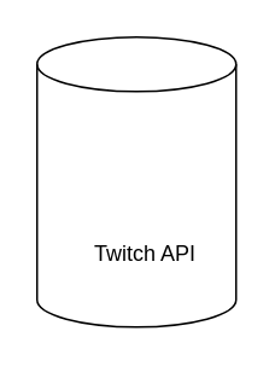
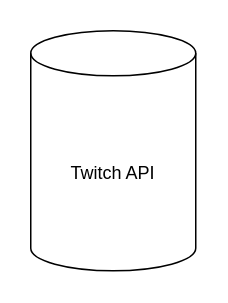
- <mxCell id="3" value="Twitch API" style="text;html=1;strokeColor=none;fillColor=none;align=center;verticalAlign=middle;whiteSpace=wrap;rounded=0;" vertex="1" parent="1"><mxGeometry x="50" y="125" width="60" height="30" as="geometry" /></mxCell>
+ <mxCell id="3" value="Twitch API" style="text;html=1;strokeColor=none;fillColor=none;align=center;verticalAlign=middle;whiteSpace=wrap;rounded=0;" vertex="1" parent="1"><mxGeometry x="45" y="100" width="60" height="30" as="geometry" /></mxCell>
